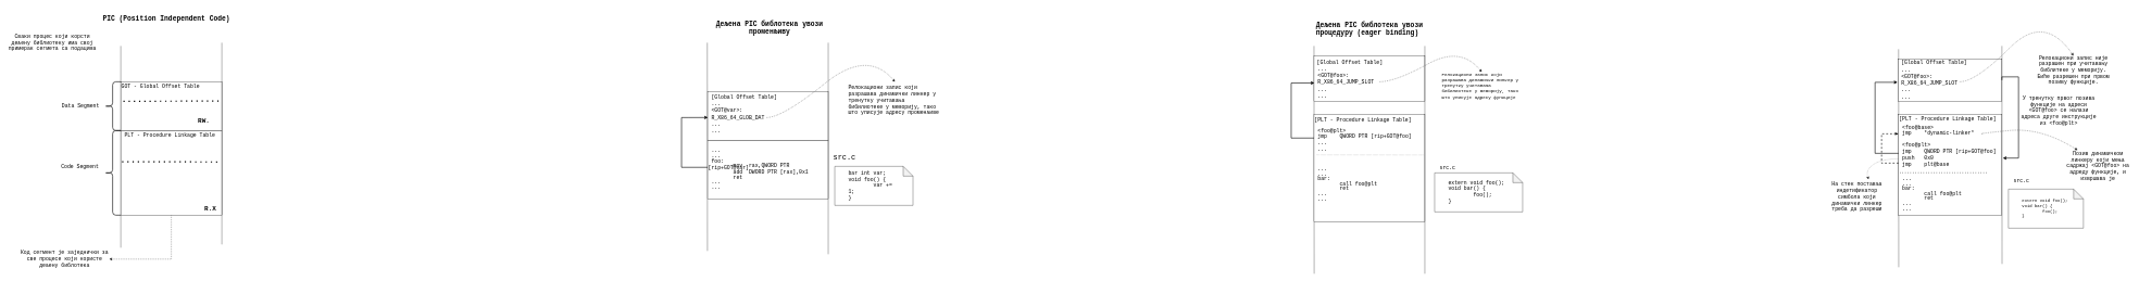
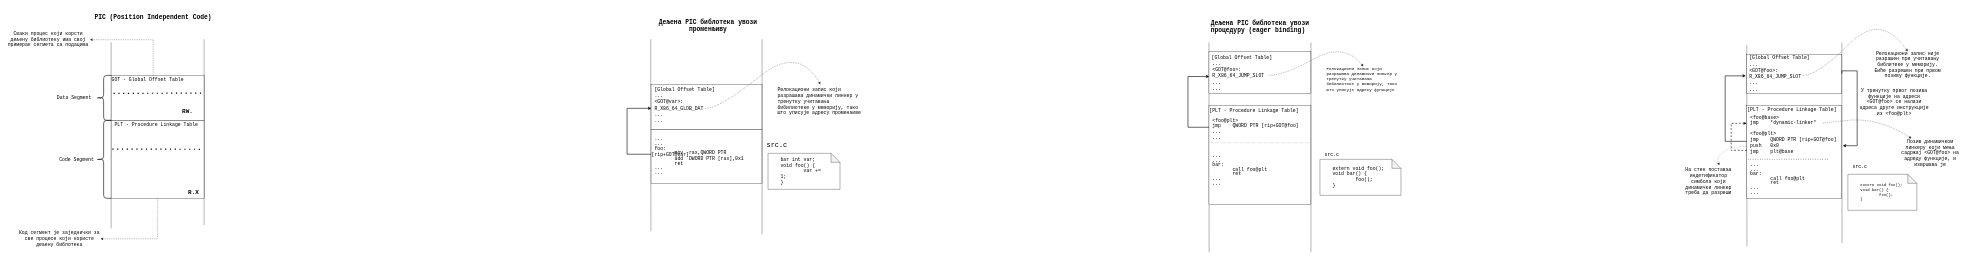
+ <mxCell id="11" style="edgeStyle=orthogonalEdgeStyle;rounded=0;orthogonalLoop=1;jettySize=auto;html=1;exitX=0.5;exitY=0;exitDx=0;exitDy=0;entryX=1;entryY=0.5;entryDx=0;entryDy=0;strokeWidth=1;dashed=1;" edge="1" parent="1" source="12" target="18"><mxGeometry relative="1" as="geometry"><mxPoint x="510" y="120" as="targetPoint" /></mxGeometry></mxCell>
- <mxCell id="32" value="&lt;div align=&quot;left&quot;&gt;&lt;font style=&quot;font-size: 16px;&quot; face=&quot;Courier New&quot;&gt;Релокациони запис који разрашава динамички линкер у тренутку учитавања бибилиотеке у меморију, тако што уписује адресу променљиве&lt;/font&gt;&lt;/div&gt;" style="text;html=1;align=left;verticalAlign=middle;whiteSpace=wrap;rounded=0;" vertex="1" parent="1"><mxGeometry x="2600" y="250" width="289" height="115" as="geometry" /></mxCell>
+ <mxCell id="32" value="&lt;div align=&quot;left&quot;&gt;&lt;font style=&quot;font-size: 16px;&quot; face=&quot;Courier New&quot;&gt;Релокациони запис који разрашава динамички линкер у тренутку учитавања бибилиотеке у меморију, тако што уписује адресу променљиве&lt;/font&gt;&lt;/div&gt;" style="text;html=1;align=left;verticalAlign=middle;whiteSpace=wrap;rounded=0;" vertex="1" parent="1"><mxGeometry x="2590" y="280" width="289" height="115" as="geometry" /></mxCell>
- <mxCell id="6" value="&lt;font face=&quot;Courier New&quot; style=&quot;font-size: 16px;&quot;&gt;Code Segment&lt;/font&gt;" style="text;html=1;align=center;verticalAlign=middle;whiteSpace=wrap;rounded=0;" vertex="1" parent="1"><mxGeometry x="180" y="490" width="130" height="45" as="geometry" /></mxCell>
+ <mxCell id="6" value="&lt;font face=&quot;Courier New&quot; style=&quot;font-size: 16px;&quot;&gt;Code Segment&lt;/font&gt;" style="text;html=1;align=center;verticalAlign=middle;whiteSpace=wrap;rounded=0;" vertex="1" parent="1"><mxGeometry x="190" y="510" width="130" height="45" as="geometry" /></mxCell>
